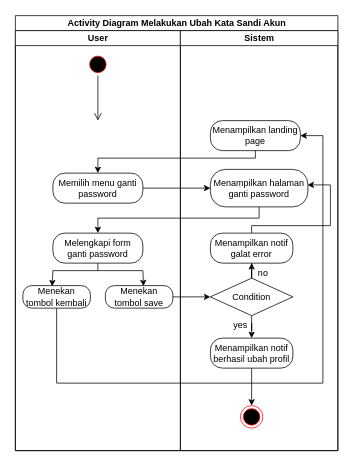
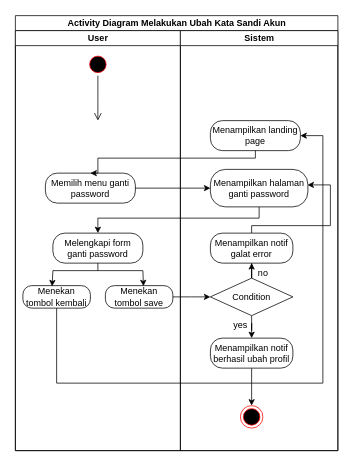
- <mxCell id="6" value="Memilih menu ganti password" style="rounded=1;whiteSpace=wrap;html=1;arcSize=40;fontColor=#000000;fillColor=default;strokeColor=default;" parent="3" vertex="1"><mxGeometry x="50" y="190" width="120" height="40" as="geometry" /></mxCell>
+ <mxCell id="6" value="Memilih menu ganti password" style="rounded=1;whiteSpace=wrap;html=1;arcSize=40;fontColor=#000000;fillColor=default;strokeColor=default;" parent="3" vertex="1"><mxGeometry x="40" y="190" width="120" height="40" as="geometry" /></mxCell>
